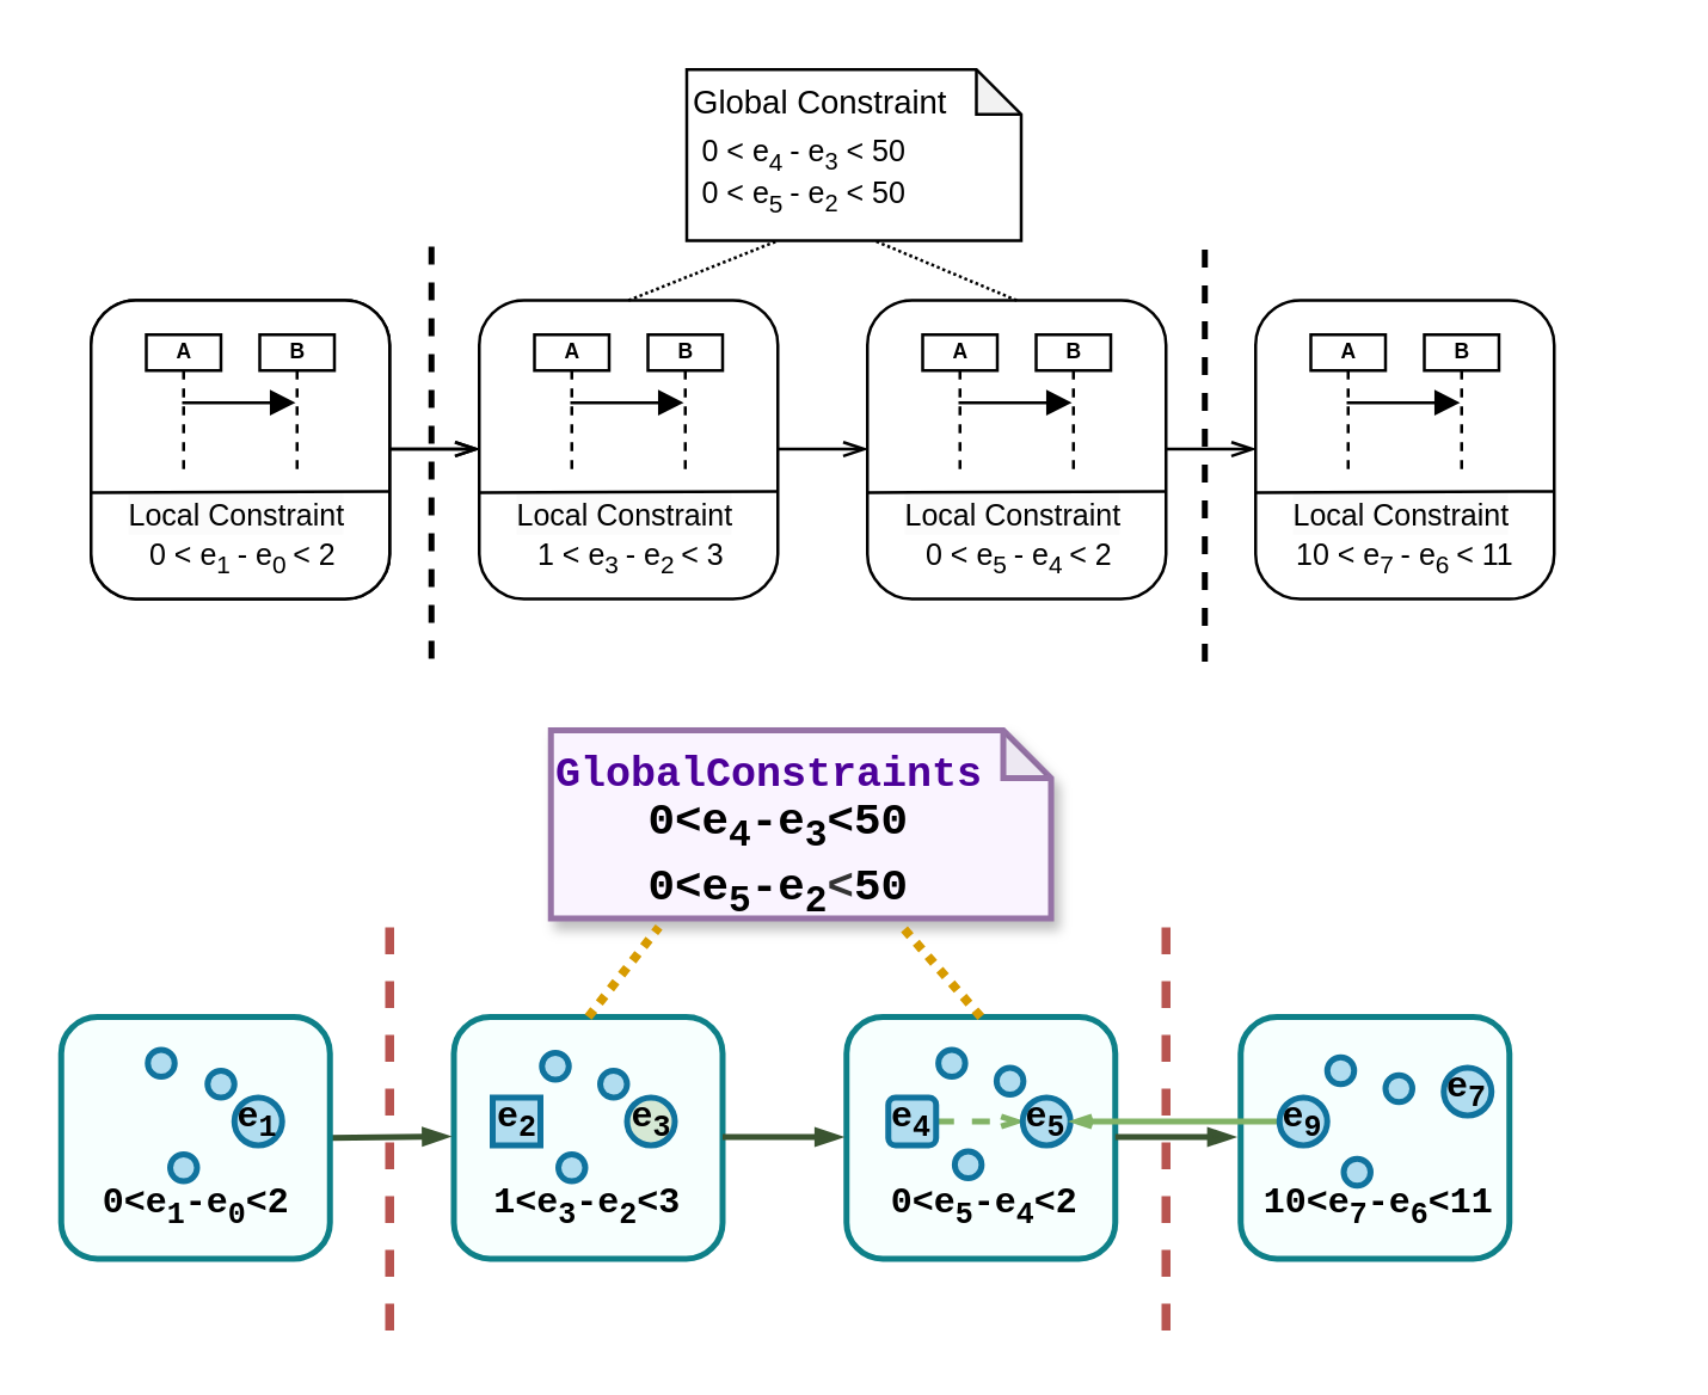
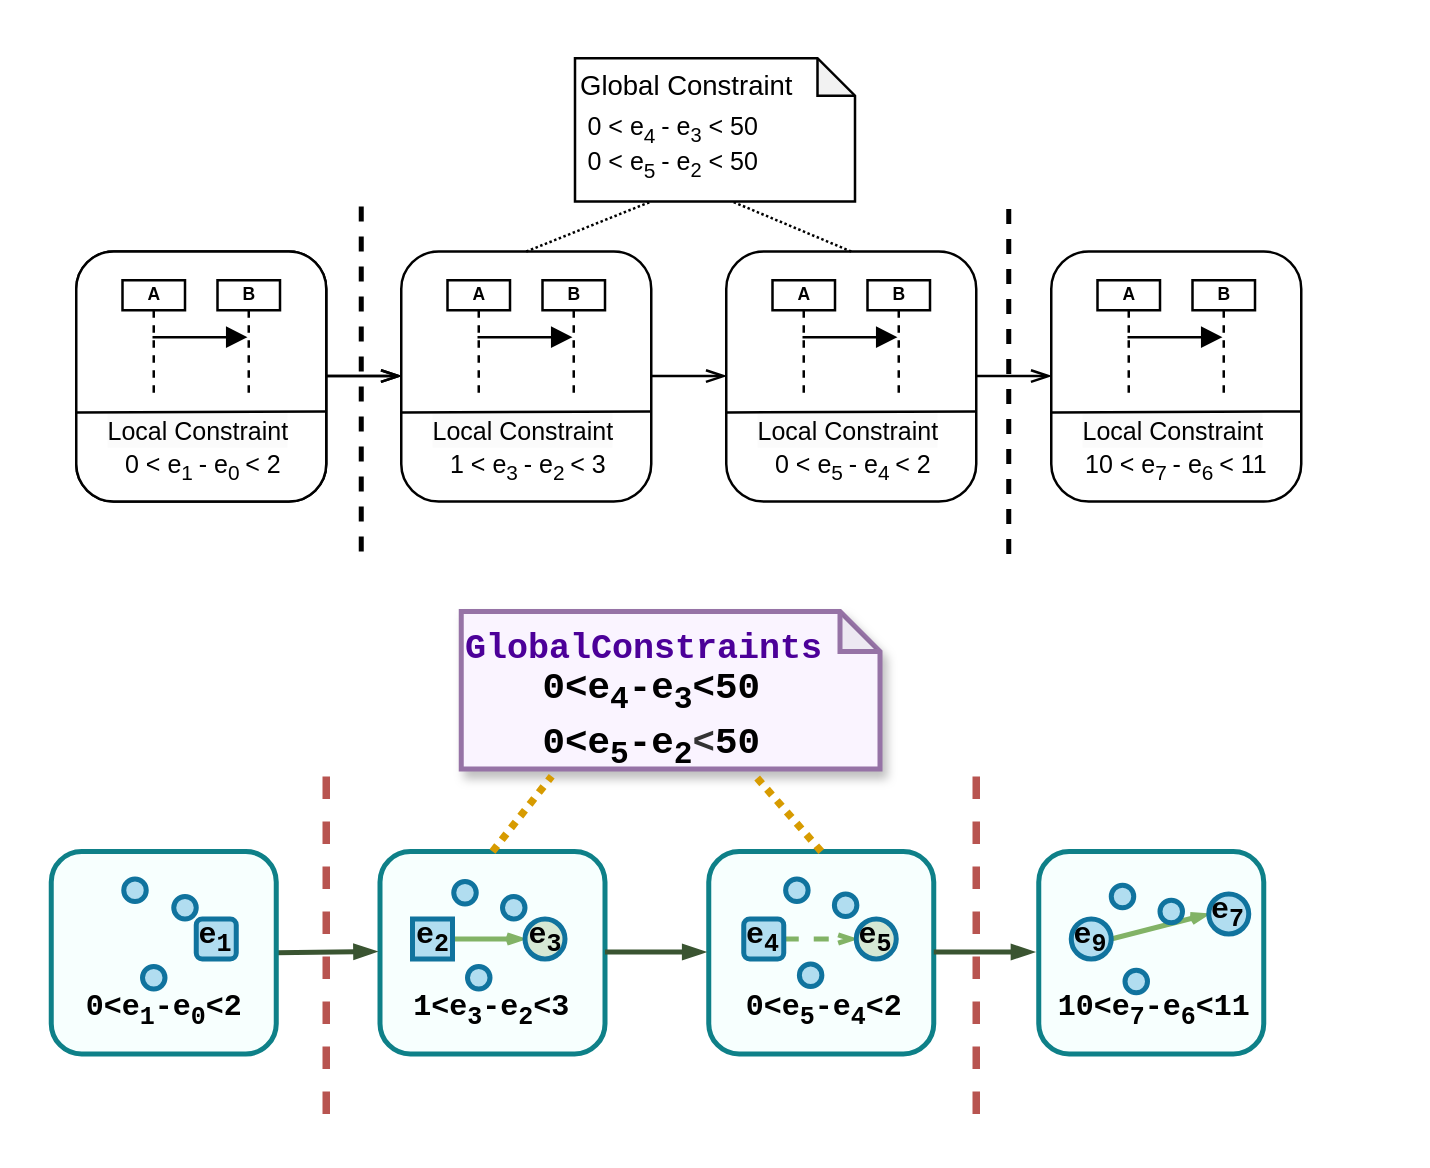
- <mxCell id="87" value="&lt;b style=&quot;text-wrap-mode: nowrap;&quot;&gt;&lt;span style=&quot;color: light-dark(rgb(0, 0, 0), rgb(255, 255, 255)); font-family: &amp;quot;Courier New&amp;quot;; text-align: left;&quot;&gt;e&lt;/span&gt;&lt;sub style=&quot;color: light-dark(rgb(0, 0, 0), rgb(255, 255, 255)); font-family: &amp;quot;Courier New&amp;quot;; text-align: left; line-height: 13px;&quot;&gt;1&lt;/sub&gt;&lt;/b&gt;" style="ellipse;whiteSpace=wrap;html=1;aspect=fixed;strokeWidth=2;fillColor=#b1ddf0;strokeColor=#10739e;" vertex="1" parent="85"><mxGeometry x="58.004" y="27.002" width="16" height="16" as="geometry" /></mxCell>
+ <mxCell id="87" value="&lt;b style=&quot;text-wrap-mode: nowrap;&quot;&gt;&lt;span style=&quot;color: light-dark(rgb(0, 0, 0), rgb(255, 255, 255)); font-family: &amp;quot;Courier New&amp;quot;; text-align: left;&quot;&gt;e&lt;/span&gt;&lt;sub style=&quot;color: light-dark(rgb(0, 0, 0), rgb(255, 255, 255)); font-family: &amp;quot;Courier New&amp;quot;; text-align: left; line-height: 13px;&quot;&gt;1&lt;/sub&gt;&lt;/b&gt;" style="whiteSpace=wrap;html=1;aspect=fixed;strokeWidth=2;fillColor=#b1ddf0;strokeColor=#10739e;rounded=1;" vertex="1" parent="85"><mxGeometry x="58.004" y="27.002" width="16" height="16" as="geometry" /></mxCell>
+ <mxCell id="56" style="rounded=0;orthogonalLoop=1;jettySize=auto;html=1;endArrow=openThin;endFill=0;strokeColor=#82b366;strokeWidth=2;fillColor=#d5e8d4;endSize=3;entryX=0;entryY=0.5;entryDx=0;entryDy=0;exitX=1;exitY=0.5;exitDx=0;exitDy=0;" edge="1" parent="1" source="57" target="58"><mxGeometry relative="1" as="geometry"><mxPoint x="189.918" y="382.603" as="sourcePoint" /><mxPoint x="205.588" y="387.134" as="targetPoint" /></mxGeometry></mxCell>
- <mxCell id="53" value="&lt;b style=&quot;text-wrap-mode: nowrap;&quot;&gt;&lt;span style=&quot;color: light-dark(rgb(0, 0, 0), rgb(255, 255, 255)); font-family: &amp;quot;Courier New&amp;quot;; text-align: left;&quot;&gt;e&lt;/span&gt;&lt;sub style=&quot;color: light-dark(rgb(0, 0, 0), rgb(255, 255, 255)); font-family: &amp;quot;Courier New&amp;quot;; text-align: left; line-height: 13px;&quot;&gt;5&lt;/sub&gt;&lt;/b&gt;" style="ellipse;whiteSpace=wrap;html=1;aspect=fixed;strokeWidth=2;fillColor=#b1ddf0;strokeColor=#10739e;" vertex="1" parent="1"><mxGeometry x="342.004" y="367.002" width="16" height="16" as="geometry" /></mxCell>
+ <mxCell id="53" value="&lt;b style=&quot;text-wrap-mode: nowrap;&quot;&gt;&lt;span style=&quot;color: light-dark(rgb(0, 0, 0), rgb(255, 255, 255)); font-family: &amp;quot;Courier New&amp;quot;; text-align: left;&quot;&gt;e&lt;/span&gt;&lt;sub style=&quot;color: light-dark(rgb(0, 0, 0), rgb(255, 255, 255)); font-family: &amp;quot;Courier New&amp;quot;; text-align: left; line-height: 13px;&quot;&gt;5&lt;/sub&gt;&lt;/b&gt;" style="ellipse;whiteSpace=wrap;html=1;aspect=fixed;strokeWidth=2;fillColor=#d5e8d4;strokeColor=#10739e;" vertex="1" parent="1"><mxGeometry x="342.004" y="367.002" width="16" height="16" as="geometry" /></mxCell>
- <mxCell id="61" style="rounded=0;orthogonalLoop=1;jettySize=auto;html=1;endArrow=openThin;endFill=0;strokeColor=#82b366;strokeWidth=2;fillColor=#d5e8d4;endSize=3;exitX=1;exitY=0.5;exitDx=0;exitDy=0;" edge="1" parent="1" source="62" target="53"><mxGeometry relative="1" as="geometry"><mxPoint x="453.418" y="382.603" as="sourcePoint" /><mxPoint x="469.088" y="387.134" as="targetPoint" /></mxGeometry></mxCell>
+ <mxCell id="61" style="rounded=0;orthogonalLoop=1;jettySize=auto;html=1;endArrow=openThin;endFill=0;strokeColor=#82b366;strokeWidth=2;fillColor=#d5e8d4;endSize=3;entryX=0;entryY=0.5;entryDx=0;entryDy=0;exitX=1;exitY=0.5;exitDx=0;exitDy=0;" edge="1" parent="1" source="62" target="63"><mxGeometry relative="1" as="geometry"><mxPoint x="453.418" y="382.603" as="sourcePoint" /><mxPoint x="469.088" y="387.134" as="targetPoint" /></mxGeometry></mxCell>
